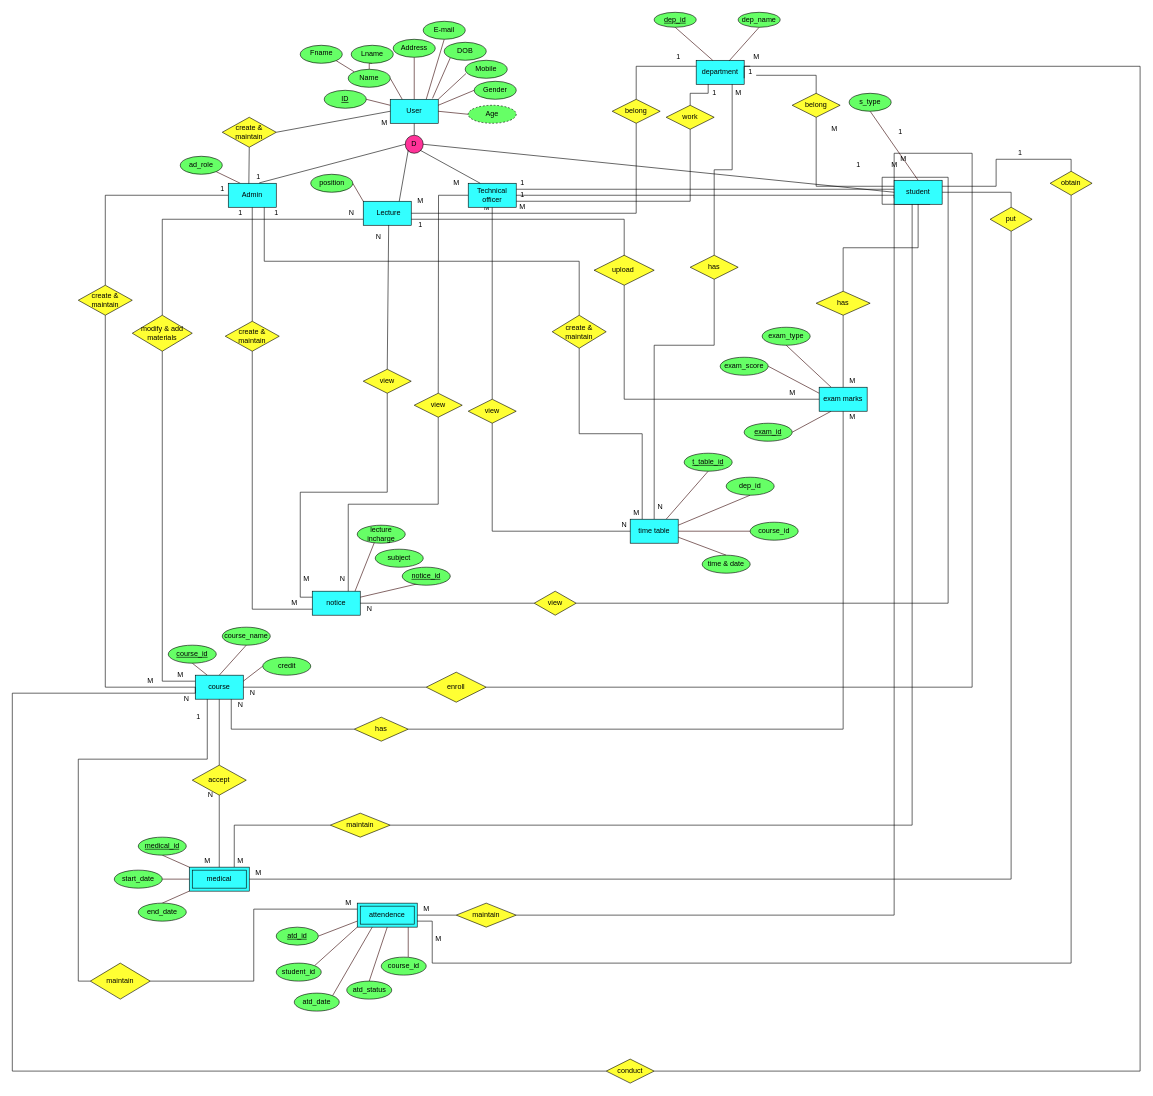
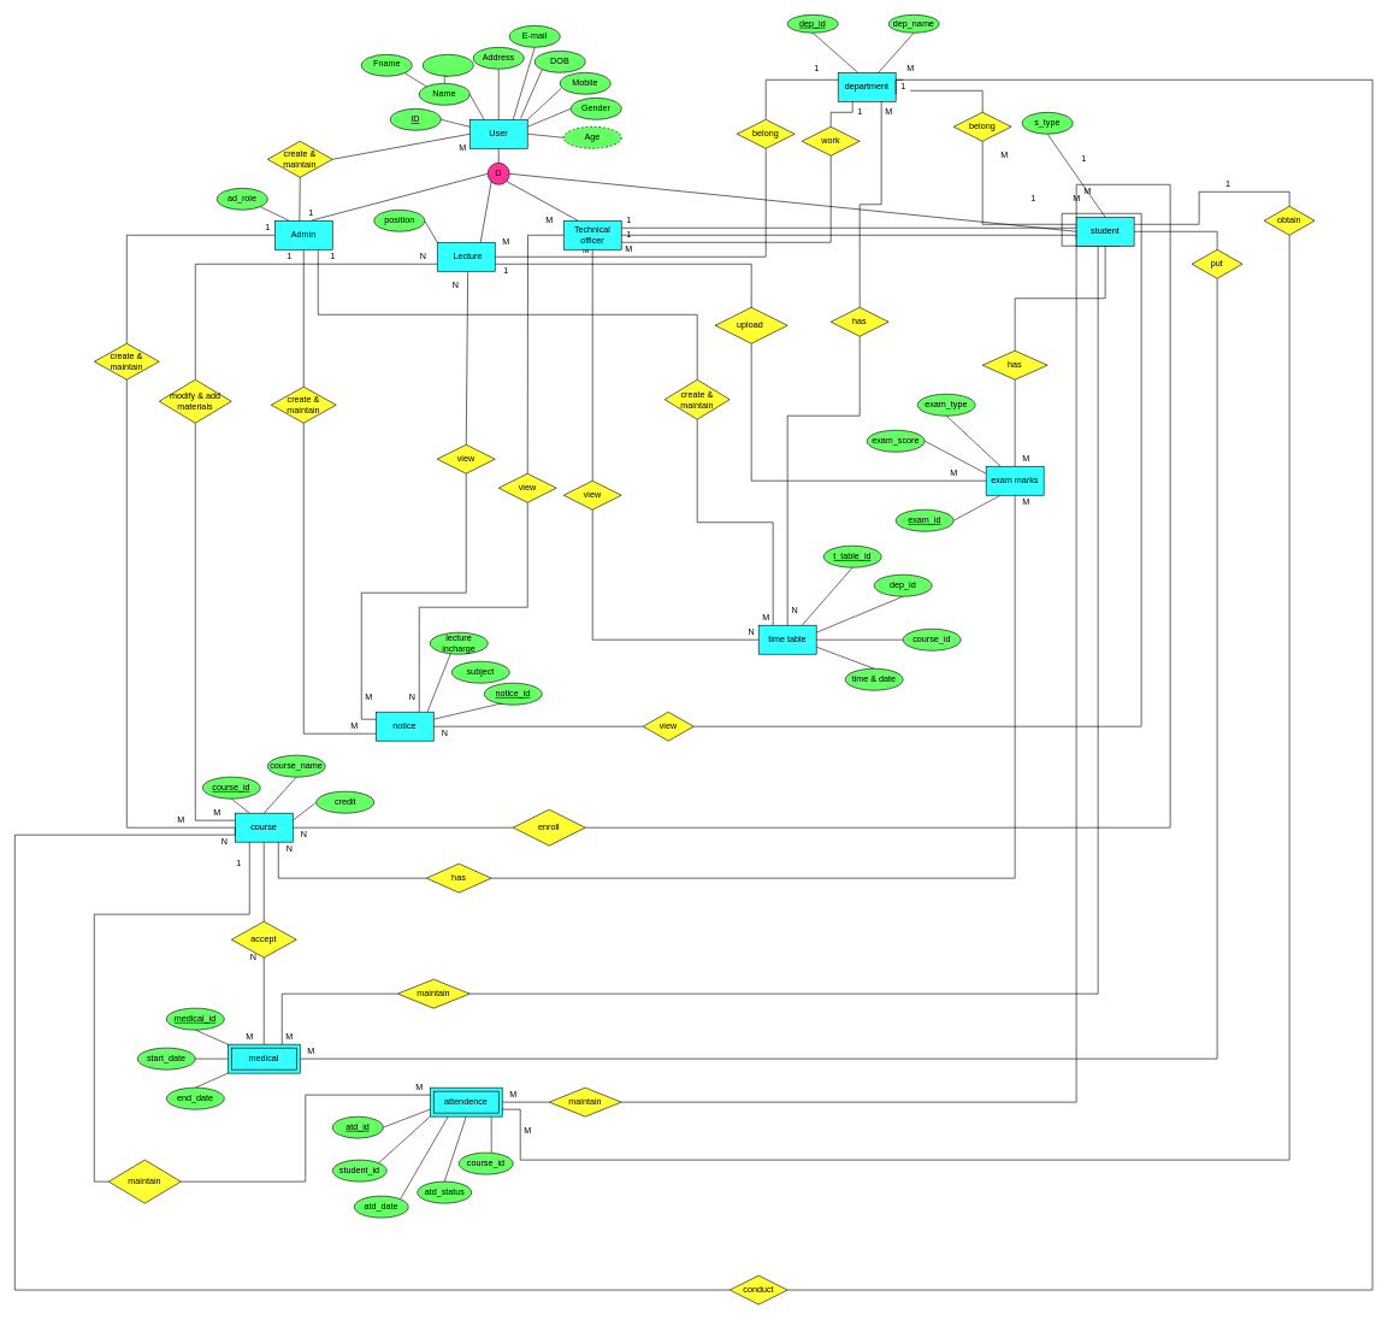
- <mxCell id="54" value="Lname" style="text;html=1;strokeColor=none;fillColor=none;align=center;verticalAlign=middle;whiteSpace=wrap;rounded=0;" parent="1" vertex="1"><mxGeometry x="600" y="80" width="40" height="20" as="geometry" /></mxCell>
